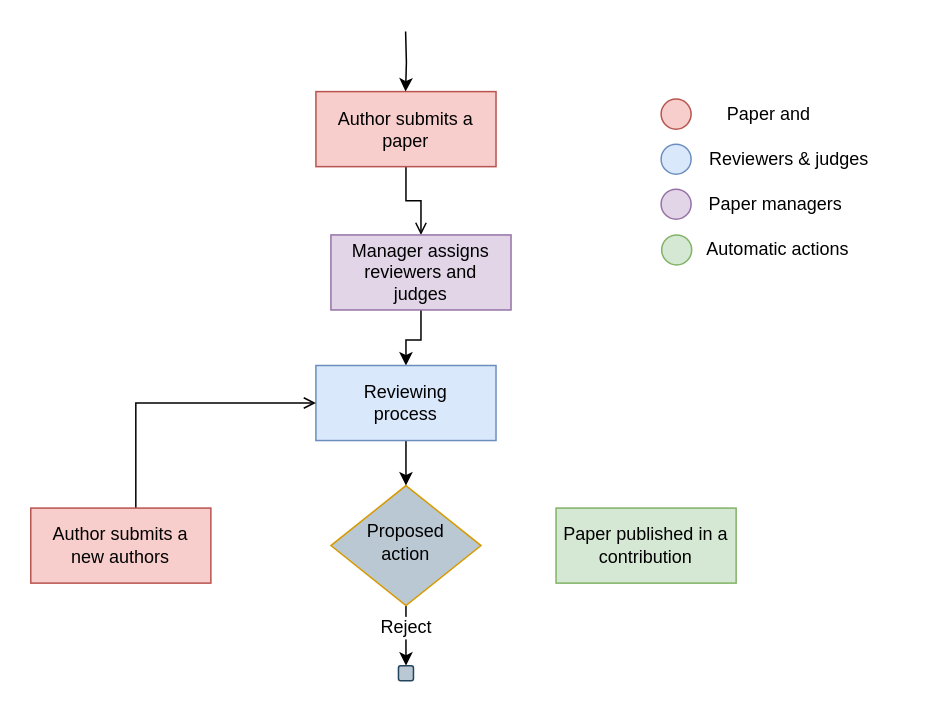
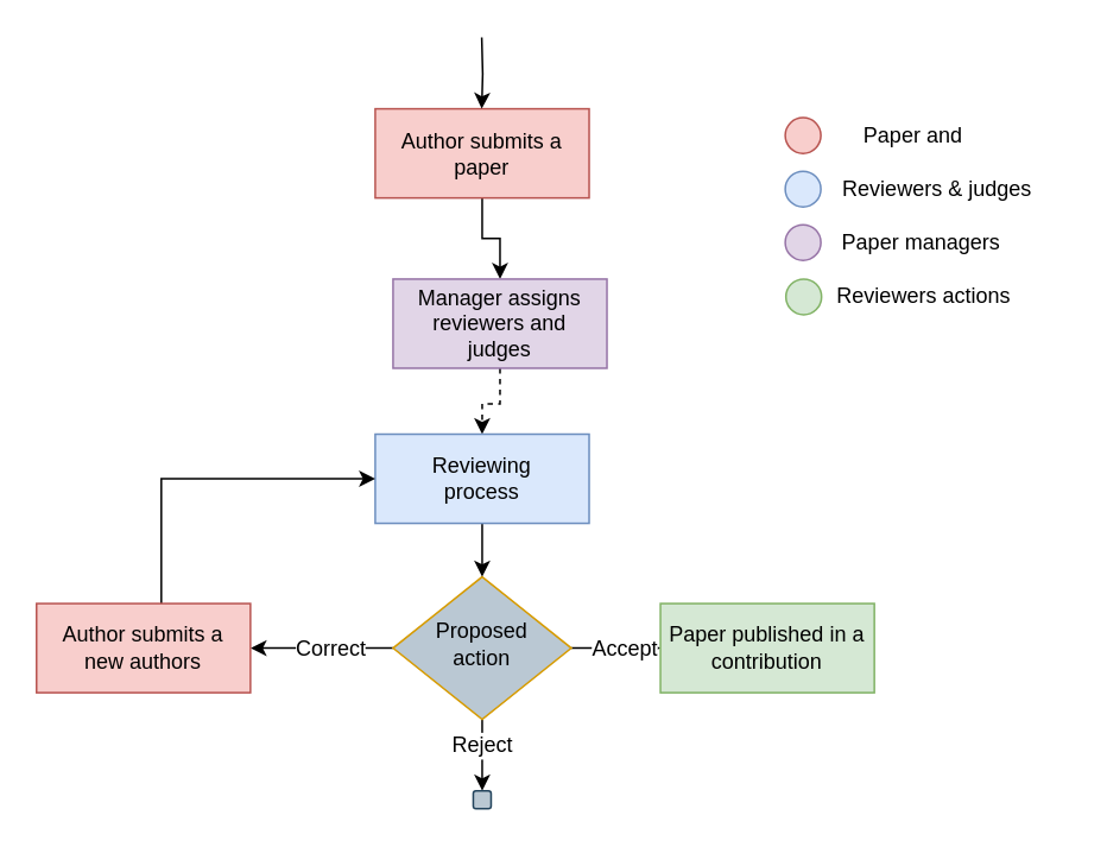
- <mxCell id="11" style="edgeStyle=orthogonalEdgeStyle;rounded=0;orthogonalLoop=1;jettySize=auto;html=1;entryX=0.5;entryY=0;entryDx=0;entryDy=0;endArrow=open;" parent="1" source="12" target="14" edge="1"><mxGeometry relative="1" as="geometry" /></mxCell>
+ <mxCell id="11" style="edgeStyle=orthogonalEdgeStyle;rounded=0;orthogonalLoop=1;jettySize=auto;html=1;entryX=0.5;entryY=0;entryDx=0;entryDy=0;" parent="1" source="12" target="14" edge="1"><mxGeometry relative="1" as="geometry" /></mxCell>
- <mxCell id="27" value="Automatic actions" style="text;html=1;strokeColor=none;fillColor=none;align=center;verticalAlign=middle;whiteSpace=wrap;rounded=0;fontSize=12;" vertex="1" parent="1"><mxGeometry x="453.13" y="151" width="130" height="30" as="geometry" /></mxCell>
+ <mxCell id="27" value="Reviewers actions" style="text;html=1;strokeColor=none;fillColor=none;align=center;verticalAlign=middle;whiteSpace=wrap;rounded=0;fontSize=12;" vertex="1" parent="1"><mxGeometry x="453.13" y="151" width="130" height="30" as="geometry" /></mxCell>
- <mxCell id="13" style="edgeStyle=orthogonalEdgeStyle;rounded=0;orthogonalLoop=1;jettySize=auto;html=1;entryX=0.5;entryY=0;entryDx=0;entryDy=0;fontSize=12;" edge="1" parent="1" source="14" target="15"><mxGeometry relative="1" as="geometry" /></mxCell>
+ <mxCell id="13" style="edgeStyle=orthogonalEdgeStyle;rounded=0;orthogonalLoop=1;jettySize=auto;html=1;entryX=0.5;entryY=0;entryDx=0;entryDy=0;fontSize=12;dashed=1;" edge="1" parent="1" source="14" target="15"><mxGeometry relative="1" as="geometry" /></mxCell>
- <mxCell id="17" style="edgeStyle=orthogonalEdgeStyle;rounded=0;orthogonalLoop=1;jettySize=auto;html=1;entryX=0;entryY=0.5;entryDx=0;entryDy=0;endArrow=open;" parent="1" source="18" target="15" edge="1"><mxGeometry relative="1" as="geometry"><Array as="points"><mxPoint x="90" y="268" /></Array></mxGeometry></mxCell>
+ <mxCell id="17" style="edgeStyle=orthogonalEdgeStyle;rounded=0;orthogonalLoop=1;jettySize=auto;html=1;entryX=0;entryY=0.5;entryDx=0;entryDy=0;" parent="1" source="18" target="15" edge="1"><mxGeometry relative="1" as="geometry"><Array as="points"><mxPoint x="90" y="268" /></Array></mxGeometry></mxCell>
+ <mxCell id="6" style="edgeStyle=orthogonalEdgeStyle;rounded=0;orthogonalLoop=1;jettySize=auto;html=1;entryX=1;entryY=0.5;entryDx=0;entryDy=0;" parent="1" source="8" target="18" edge="1"><mxGeometry relative="1" as="geometry" /></mxCell>
+ <mxCell id="7" value="Correct" style="edgeLabel;html=1;align=center;verticalAlign=middle;resizable=0;points=[];fontSize=12;" parent="6" vertex="1" connectable="0"><mxGeometry x="0.25" y="-1" relative="1" as="geometry"><mxPoint x="14" y="1" as="offset" /></mxGeometry></mxCell>
+ <mxCell id="4" style="edgeStyle=orthogonalEdgeStyle;rounded=0;orthogonalLoop=1;jettySize=auto;html=1;entryX=0;entryY=0.5;entryDx=0;entryDy=0;" parent="1" source="8" target="16" edge="1"><mxGeometry relative="1" as="geometry"><mxPoint x="370" y="363" as="targetPoint" /></mxGeometry></mxCell>
+ <mxCell id="5" value="Accept" style="edgeLabel;html=1;align=center;verticalAlign=middle;resizable=0;points=[];fontSize=12;" parent="4" vertex="1" connectable="0"><mxGeometry x="-0.242" y="2" relative="1" as="geometry"><mxPoint x="10" y="2" as="offset" /></mxGeometry></mxCell>
